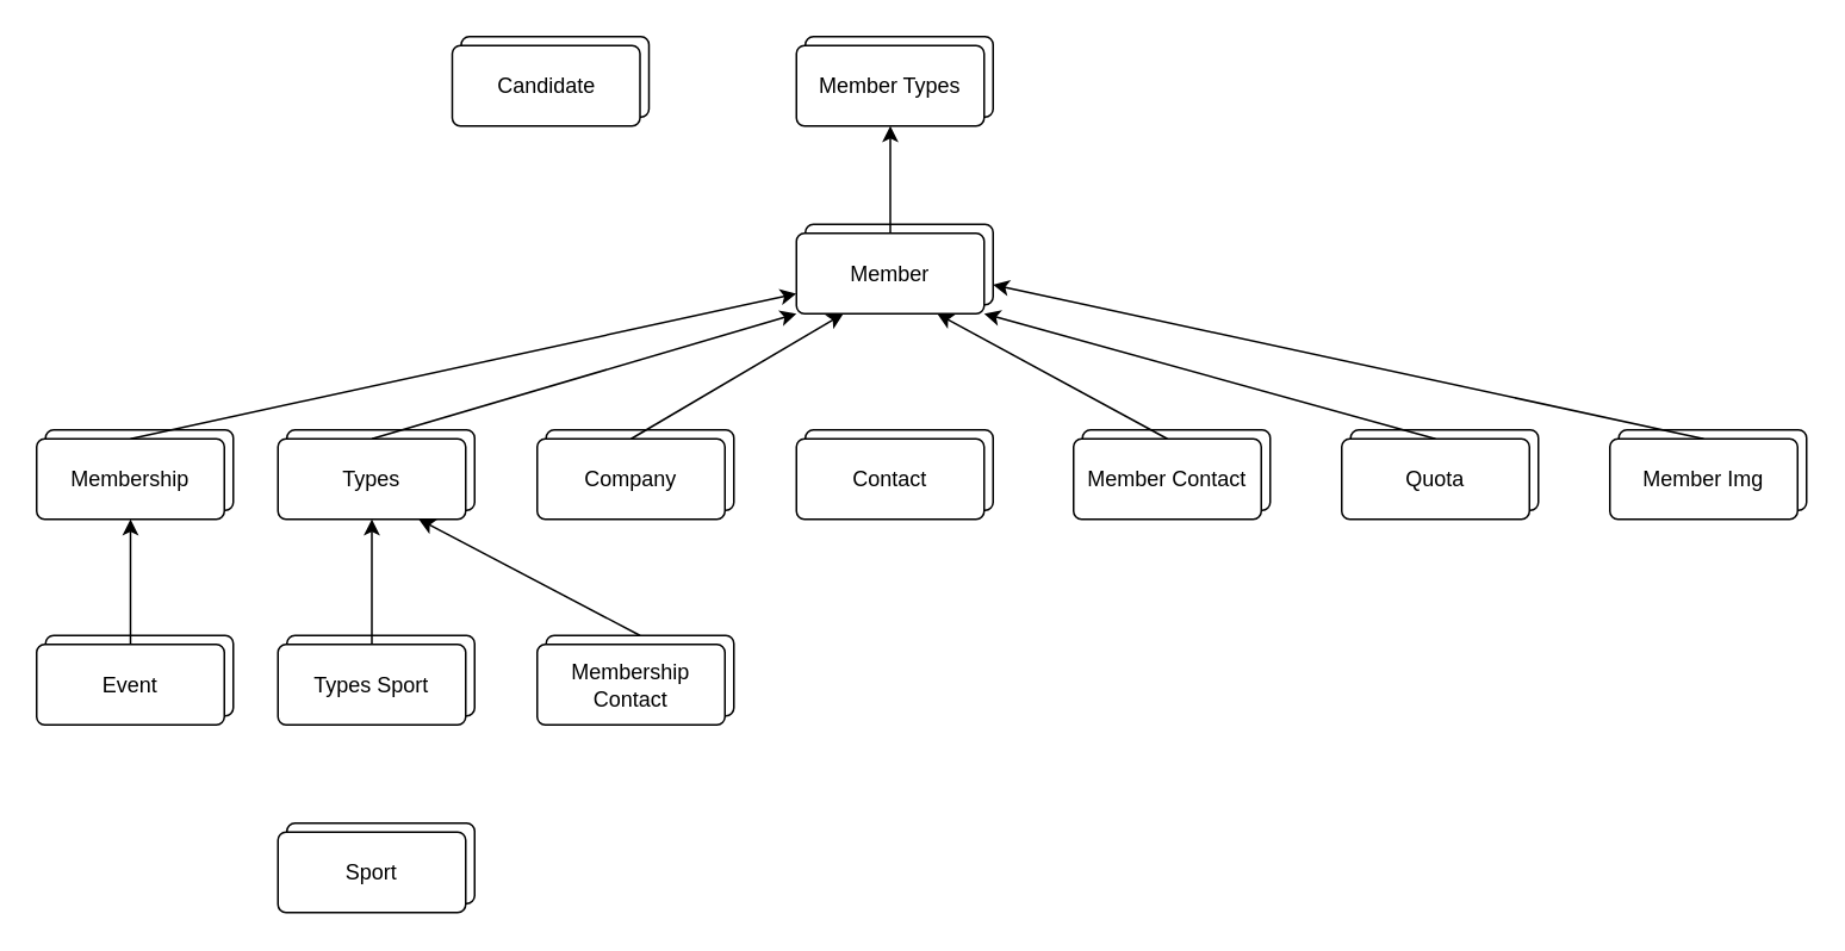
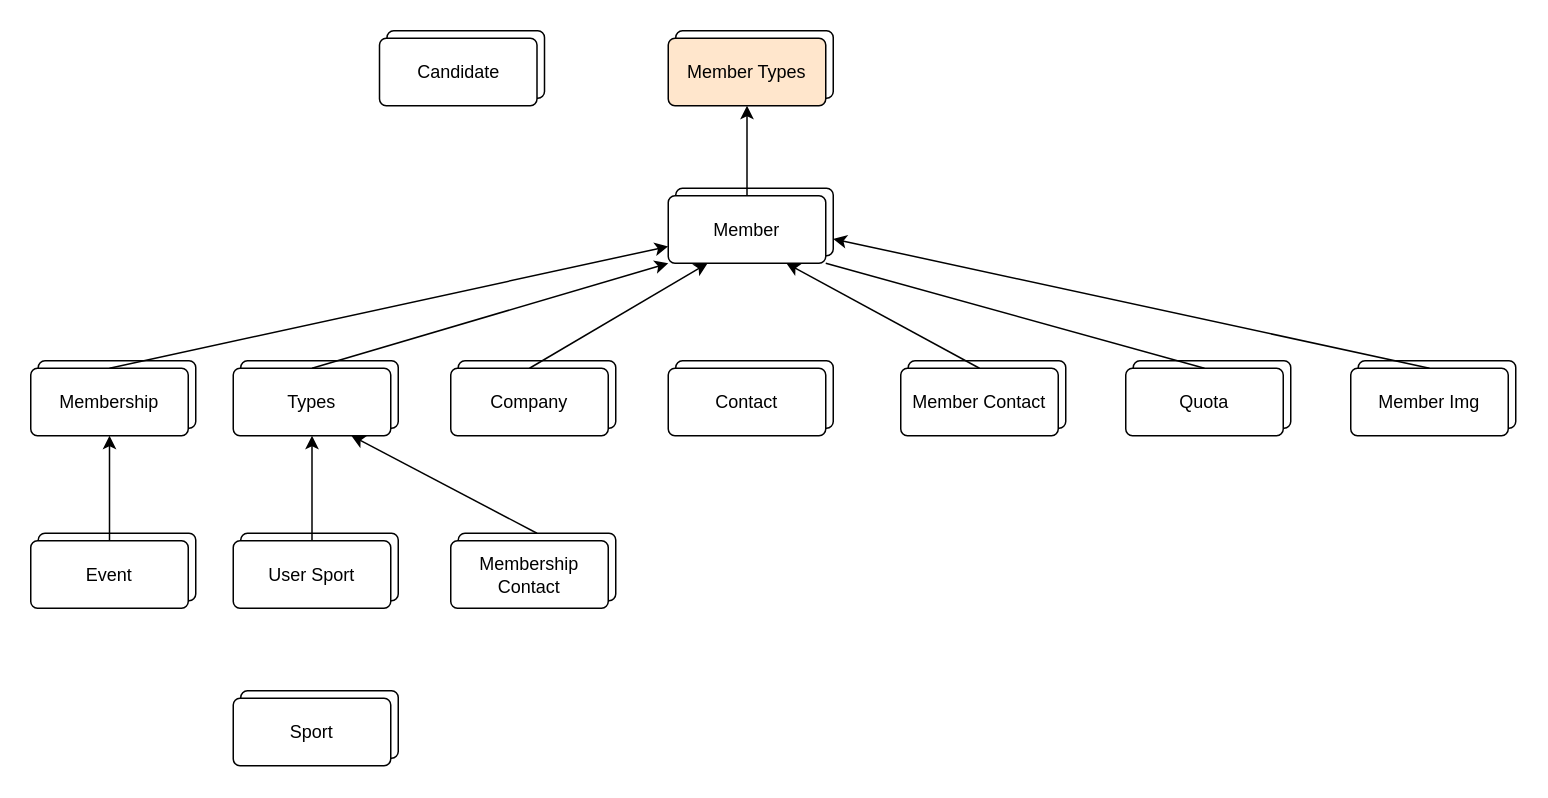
- <mxCell id="7" value="Member Types" style="rounded=1;arcSize=10;whiteSpace=wrap;html=1;align=center;" vertex="1" parent="1"><mxGeometry x="445" y="25" width="105" height="45" as="geometry" /></mxCell>
+ <mxCell id="7" value="Member Types" style="rounded=1;arcSize=10;whiteSpace=wrap;html=1;align=center;fillColor=#ffe6cc;" vertex="1" parent="1"><mxGeometry x="445" y="25" width="105" height="45" as="geometry" /></mxCell>
- <mxCell id="34" value="" style="endArrow=classic;html=1;rounded=0;exitX=0.5;exitY=0;exitDx=0;exitDy=0;entryX=1;entryY=1;entryDx=0;entryDy=0;" edge="1" parent="1" source="5" target="3"><mxGeometry width="50" height="50" relative="1" as="geometry"><mxPoint x="372.5" y="265" as="sourcePoint" /><mxPoint x="491.25" y="195" as="targetPoint" /></mxGeometry></mxCell>
+ <mxCell id="34" value="" style="endArrow=none;html=1;rounded=0;exitX=0.5;exitY=0;exitDx=0;exitDy=0;entryX=1;entryY=1;entryDx=0;entryDy=0;" edge="1" parent="1" source="5" target="3"><mxGeometry width="50" height="50" relative="1" as="geometry"><mxPoint x="372.5" y="265" as="sourcePoint" /><mxPoint x="491.25" y="195" as="targetPoint" /></mxGeometry></mxCell>
- <mxCell id="21" value="Types Sport" style="rounded=1;arcSize=10;whiteSpace=wrap;html=1;align=center;" vertex="1" parent="1"><mxGeometry x="155" y="360" width="105" height="45" as="geometry" /></mxCell>
+ <mxCell id="21" value="User Sport" style="rounded=1;arcSize=10;whiteSpace=wrap;html=1;align=center;" vertex="1" parent="1"><mxGeometry x="155" y="360" width="105" height="45" as="geometry" /></mxCell>
